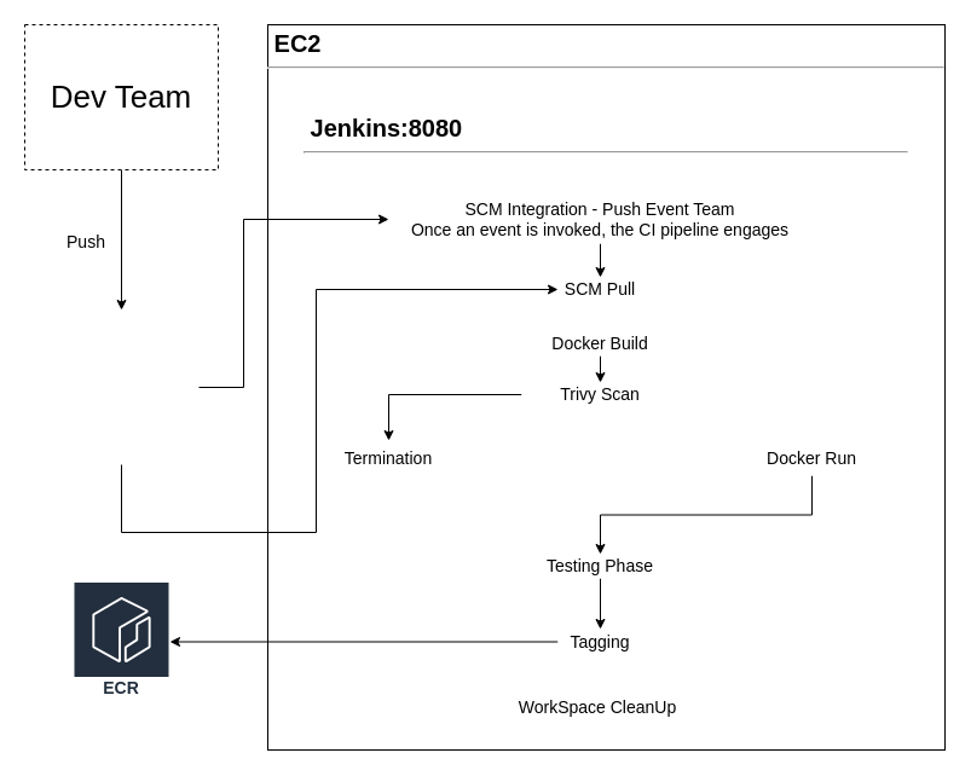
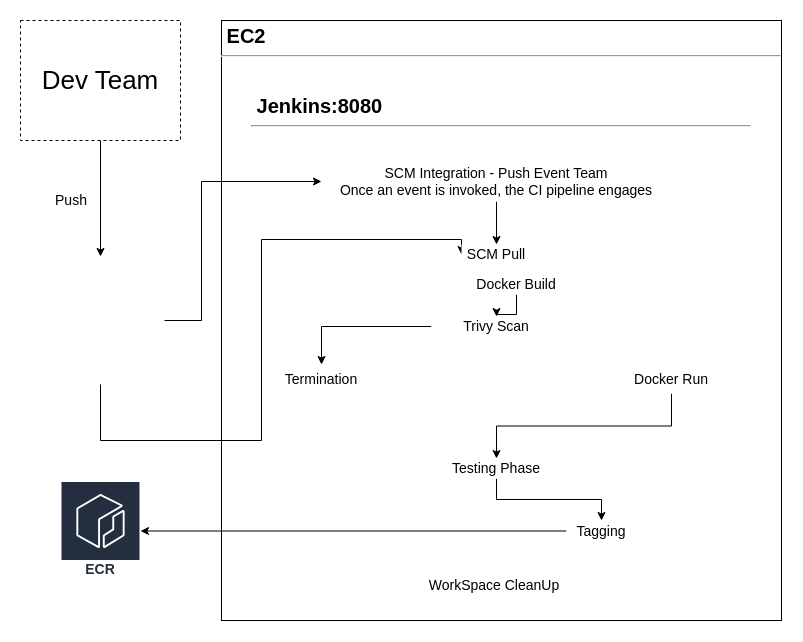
- <mxCell id="9" value="SCM Pull" style="rounded=0;whiteSpace=wrap;html=1;strokeColor=none;fontSize=14;" vertex="1" parent="1"><mxGeometry x="461" y="229" width="70" height="20" as="geometry" /></mxCell>
+ <mxCell id="9" value="SCM Pull" style="rounded=0;whiteSpace=wrap;html=1;strokeColor=none;fontSize=14;" vertex="1" parent="1"><mxGeometry x="461" y="244" width="70" height="20" as="geometry" /></mxCell>
- <mxCell id="13" value="Docker Build" style="rounded=0;whiteSpace=wrap;html=1;strokeColor=none;fontSize=14;" vertex="1" parent="1"><mxGeometry x="271" y="273" width="450" height="21" as="geometry" /></mxCell>
+ <mxCell id="13" value="Docker Build" style="rounded=0;whiteSpace=wrap;html=1;strokeColor=none;fontSize=14;" vertex="1" parent="1"><mxGeometry x="291" y="273" width="450" height="21" as="geometry" /></mxCell>
- <mxCell id="22" value="Tagging" style="rounded=0;whiteSpace=wrap;html=1;strokeColor=none;fontSize=14;" vertex="1" parent="1"><mxGeometry x="461" y="520" width="70" height="21" as="geometry" /></mxCell>
+ <mxCell id="22" value="Tagging" style="rounded=0;whiteSpace=wrap;html=1;strokeColor=none;fontSize=14;" vertex="1" parent="1"><mxGeometry x="566" y="520" width="70" height="21" as="geometry" /></mxCell>
